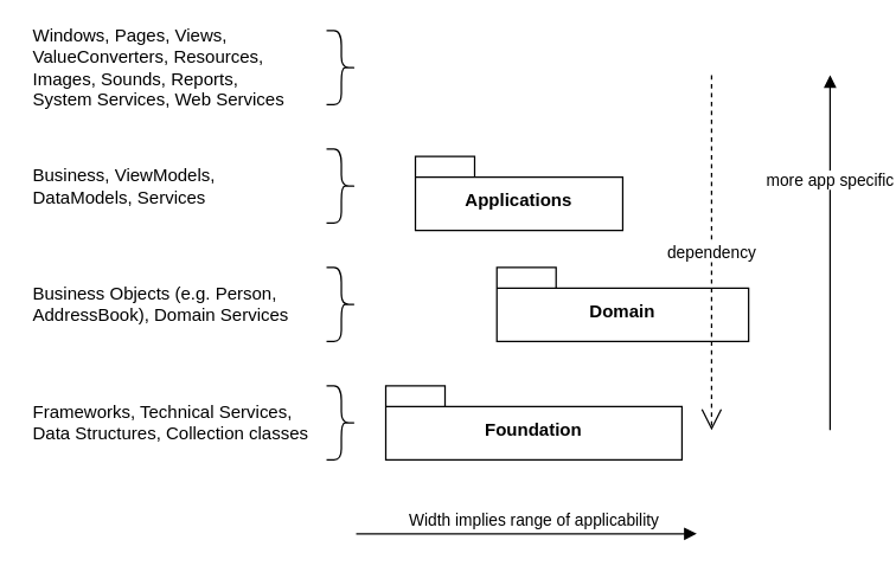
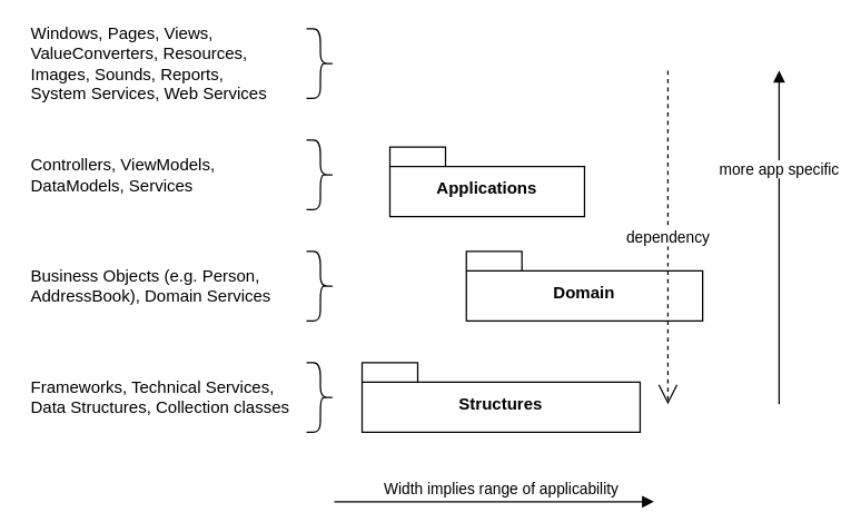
- <mxCell id="13" value="Business, ViewModels, DataModels, Services " style="text;html=1;strokeColor=none;fillColor=none;align=left;verticalAlign=middle;whiteSpace=wrap;rounded=0;" parent="1" vertex="1"><mxGeometry x="20" y="100" width="190" height="50" as="geometry" /></mxCell>
+ <mxCell id="13" value="Controllers, ViewModels, DataModels, Services " style="text;html=1;strokeColor=none;fillColor=none;align=left;verticalAlign=middle;whiteSpace=wrap;rounded=0;" parent="1" vertex="1"><mxGeometry x="20" y="100" width="190" height="50" as="geometry" /></mxCell>
- <mxCell id="4" value="Foundation" style="shape=folder;fontStyle=1;spacingTop=10;tabWidth=40;tabHeight=14;tabPosition=left;html=1;whiteSpace=wrap;" parent="1" vertex="1"><mxGeometry x="260" y="260" width="200" height="50" as="geometry" /></mxCell>
+ <mxCell id="4" value="Structures" style="shape=folder;fontStyle=1;spacingTop=10;tabWidth=40;tabHeight=14;tabPosition=left;html=1;whiteSpace=wrap;" parent="1" vertex="1"><mxGeometry x="260" y="260" width="200" height="50" as="geometry" /></mxCell>
